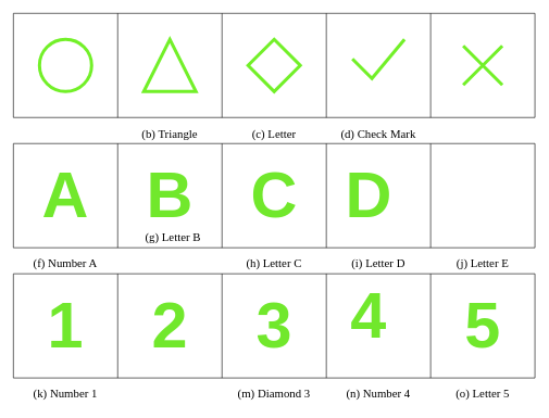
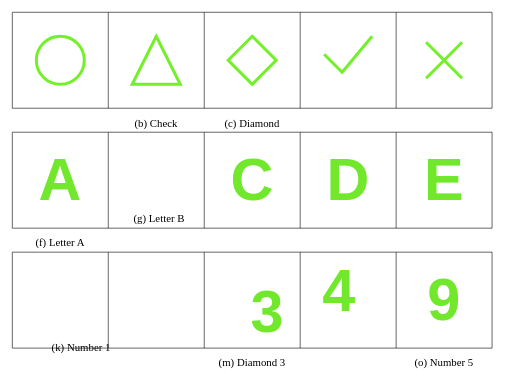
- <mxCell id="15" value="&lt;font style=&quot;font-size: 18px;&quot; face=&quot;Times New Roman&quot;&gt;(b) Triangle&lt;/font&gt;" style="text;strokeColor=none;align=center;fillColor=none;html=1;verticalAlign=middle;whiteSpace=wrap;rounded=0;" parent="2" vertex="1"><mxGeometry x="160" y="170" width="160" height="30" as="geometry" /></mxCell>
+ <mxCell id="15" value="&lt;font style=&quot;font-size: 18px;&quot; face=&quot;Times New Roman&quot;&gt;(b) Check&lt;/font&gt;" style="text;strokeColor=none;align=center;fillColor=none;html=1;verticalAlign=middle;whiteSpace=wrap;rounded=0;" parent="2" vertex="1"><mxGeometry x="160" y="170" width="160" height="30" as="geometry" /></mxCell>
- <mxCell id="16" value="&lt;font style=&quot;font-size: 18px;&quot; face=&quot;Times New Roman&quot;&gt;(c) Letter&lt;/font&gt;" style="text;strokeColor=none;align=center;fillColor=none;html=1;verticalAlign=middle;whiteSpace=wrap;rounded=0;" parent="2" vertex="1"><mxGeometry x="320" y="170" width="160" height="30" as="geometry" /></mxCell>
+ <mxCell id="16" value="&lt;font style=&quot;font-size: 18px;&quot; face=&quot;Times New Roman&quot;&gt;(c) Diamond&lt;/font&gt;" style="text;strokeColor=none;align=center;fillColor=none;html=1;verticalAlign=middle;whiteSpace=wrap;rounded=0;" parent="2" vertex="1"><mxGeometry x="320" y="170" width="160" height="30" as="geometry" /></mxCell>
- <mxCell id="17" value="&lt;font style=&quot;font-size: 18px;&quot; face=&quot;Times New Roman&quot;&gt;(d) Check Mark&lt;/font&gt;" style="text;strokeColor=none;align=center;fillColor=none;html=1;verticalAlign=middle;whiteSpace=wrap;rounded=0;" parent="2" vertex="1"><mxGeometry x="480" y="170" width="160" height="30" as="geometry" /></mxCell>
- <mxCell id="52" value="&lt;b&gt;&lt;font style=&quot;&quot;&gt;&lt;font color=&quot;#71e82c&quot;&gt;&lt;span style=&quot;font-size: 99px;&quot;&gt;B&lt;/span&gt;&lt;/font&gt;&lt;br&gt;&lt;/font&gt;&lt;/b&gt;" style="text;strokeColor=none;align=center;fillColor=none;html=1;verticalAlign=middle;whiteSpace=wrap;rounded=0;" vertex="1" parent="19"><mxGeometry x="200" y="40" width="80" height="80" as="geometry" /></mxCell>
- <mxCell id="54" value="&lt;b&gt;&lt;font style=&quot;&quot;&gt;&lt;font color=&quot;#71e82c&quot;&gt;&lt;span style=&quot;font-size: 99px;&quot;&gt;D&lt;/span&gt;&lt;/font&gt;&lt;br&gt;&lt;/font&gt;&lt;/b&gt;" style="text;strokeColor=none;align=center;fillColor=none;html=1;verticalAlign=middle;whiteSpace=wrap;rounded=0;" vertex="1" parent="19"><mxGeometry x="505" y="40" width="80" height="80" as="geometry" /></mxCell>
+ <mxCell id="54" value="&lt;b&gt;&lt;font style=&quot;&quot;&gt;&lt;font color=&quot;#71e82c&quot;&gt;&lt;span style=&quot;font-size: 99px;&quot;&gt;D&lt;/span&gt;&lt;/font&gt;&lt;br&gt;&lt;/font&gt;&lt;/b&gt;" style="text;strokeColor=none;align=center;fillColor=none;html=1;verticalAlign=middle;whiteSpace=wrap;rounded=0;" vertex="1" parent="19"><mxGeometry x="520" y="40" width="80" height="80" as="geometry" /></mxCell>
+ <mxCell id="55" value="&lt;b&gt;&lt;font style=&quot;&quot;&gt;&lt;font color=&quot;#71e82c&quot;&gt;&lt;span style=&quot;font-size: 99px;&quot;&gt;E&lt;/span&gt;&lt;/font&gt;&lt;br&gt;&lt;/font&gt;&lt;/b&gt;" style="text;strokeColor=none;align=center;fillColor=none;html=1;verticalAlign=middle;whiteSpace=wrap;rounded=0;" vertex="1" parent="19"><mxGeometry x="680" y="40" width="80" height="80" as="geometry" /></mxCell>
- <mxCell id="28" value="&lt;font style=&quot;font-size: 18px; font-weight: normal;&quot; face=&quot;Times New Roman&quot;&gt;(f) Number A&lt;/font&gt;" style="text;strokeColor=none;align=center;fillColor=none;html=1;verticalAlign=middle;whiteSpace=wrap;rounded=0;fontStyle=1" vertex="1" parent="19"><mxGeometry y="170" width="160" height="30" as="geometry" /></mxCell>
+ <mxCell id="28" value="&lt;font style=&quot;font-size: 18px; font-weight: normal;&quot; face=&quot;Times New Roman&quot;&gt;(f) Letter A&lt;/font&gt;" style="text;strokeColor=none;align=center;fillColor=none;html=1;verticalAlign=middle;whiteSpace=wrap;rounded=0;fontStyle=1" vertex="1" parent="19"><mxGeometry y="170" width="160" height="30" as="geometry" /></mxCell>
- <mxCell id="30" value="&lt;font style=&quot;font-size: 18px;&quot; face=&quot;Times New Roman&quot;&gt;(h) Letter C&lt;/font&gt;" style="text;strokeColor=none;align=center;fillColor=none;html=1;verticalAlign=middle;whiteSpace=wrap;rounded=0;" vertex="1" parent="19"><mxGeometry x="320" y="170" width="160" height="30" as="geometry" /></mxCell>
- <mxCell id="31" value="&lt;font style=&quot;font-size: 18px;&quot; face=&quot;Times New Roman&quot;&gt;(i) Letter D&lt;/font&gt;" style="text;strokeColor=none;align=center;fillColor=none;html=1;verticalAlign=middle;whiteSpace=wrap;rounded=0;" vertex="1" parent="19"><mxGeometry x="480" y="170" width="160" height="30" as="geometry" /></mxCell>
- <mxCell id="32" value="&lt;font style=&quot;font-size: 18px;&quot; face=&quot;Times New Roman&quot;&gt;(j) Letter E&lt;/font&gt;" style="text;strokeColor=none;align=center;fillColor=none;html=1;verticalAlign=middle;whiteSpace=wrap;rounded=0;" vertex="1" parent="19"><mxGeometry x="640" y="170" width="160" height="30" as="geometry" /></mxCell>
- <mxCell id="46" value="&lt;b&gt;&lt;font style=&quot;&quot;&gt;&lt;font color=&quot;#71e82c&quot;&gt;&lt;span style=&quot;font-size: 99px;&quot;&gt;1&lt;/span&gt;&lt;/font&gt;&lt;br&gt;&lt;/font&gt;&lt;/b&gt;" style="text;strokeColor=none;align=center;fillColor=none;html=1;verticalAlign=middle;whiteSpace=wrap;rounded=0;" vertex="1" parent="33"><mxGeometry x="40" y="40" width="80" height="80" as="geometry" /></mxCell>
- <mxCell id="47" value="&lt;b&gt;&lt;font style=&quot;&quot;&gt;&lt;font color=&quot;#71e82c&quot;&gt;&lt;span style=&quot;font-size: 99px;&quot;&gt;2&lt;/span&gt;&lt;/font&gt;&lt;br&gt;&lt;/font&gt;&lt;/b&gt;" style="text;strokeColor=none;align=center;fillColor=none;html=1;verticalAlign=middle;whiteSpace=wrap;rounded=0;" vertex="1" parent="33"><mxGeometry x="200" y="40" width="80" height="80" as="geometry" /></mxCell>
- <mxCell id="48" value="&lt;b&gt;&lt;font style=&quot;&quot;&gt;&lt;font color=&quot;#71e82c&quot;&gt;&lt;span style=&quot;font-size: 99px;&quot;&gt;3&lt;/span&gt;&lt;/font&gt;&lt;br&gt;&lt;/font&gt;&lt;/b&gt;" style="text;strokeColor=none;align=center;fillColor=none;html=1;verticalAlign=middle;whiteSpace=wrap;rounded=0;" vertex="1" parent="33"><mxGeometry x="360" y="40" width="80" height="80" as="geometry" /></mxCell>
+ <mxCell id="48" value="&lt;b&gt;&lt;font style=&quot;&quot;&gt;&lt;font color=&quot;#71e82c&quot;&gt;&lt;span style=&quot;font-size: 99px;&quot;&gt;3&lt;/span&gt;&lt;/font&gt;&lt;br&gt;&lt;/font&gt;&lt;/b&gt;" style="text;strokeColor=none;align=center;fillColor=none;html=1;verticalAlign=middle;whiteSpace=wrap;rounded=0;" vertex="1" parent="33"><mxGeometry x="385" y="60" width="80" height="80" as="geometry" /></mxCell>
- <mxCell id="50" value="&lt;b&gt;&lt;font style=&quot;&quot;&gt;&lt;font color=&quot;#71e82c&quot;&gt;&lt;span style=&quot;font-size: 99px;&quot;&gt;5&lt;/span&gt;&lt;/font&gt;&lt;br&gt;&lt;/font&gt;&lt;/b&gt;" style="text;strokeColor=none;align=center;fillColor=none;html=1;verticalAlign=middle;whiteSpace=wrap;rounded=0;" vertex="1" parent="33"><mxGeometry x="680" y="40" width="80" height="80" as="geometry" /></mxCell>
+ <mxCell id="50" value="&lt;b&gt;&lt;font style=&quot;&quot;&gt;&lt;font color=&quot;#71e82c&quot;&gt;&lt;span style=&quot;font-size: 99px;&quot;&gt;9&lt;/span&gt;&lt;/font&gt;&lt;br&gt;&lt;/font&gt;&lt;/b&gt;" style="text;strokeColor=none;align=center;fillColor=none;html=1;verticalAlign=middle;whiteSpace=wrap;rounded=0;" vertex="1" parent="33"><mxGeometry x="680" y="40" width="80" height="80" as="geometry" /></mxCell>
- <mxCell id="42" value="&lt;font style=&quot;font-size: 18px; font-weight: normal;&quot; face=&quot;Times New Roman&quot;&gt;(k) Number 1&lt;/font&gt;" style="text;strokeColor=none;align=center;fillColor=none;html=1;verticalAlign=middle;whiteSpace=wrap;rounded=0;fontStyle=1" vertex="1" parent="33"><mxGeometry y="170" width="160" height="30" as="geometry" /></mxCell>
+ <mxCell id="42" value="&lt;font style=&quot;font-size: 18px; font-weight: normal;&quot; face=&quot;Times New Roman&quot;&gt;(k) Number 1&lt;/font&gt;" style="text;strokeColor=none;align=center;fillColor=none;html=1;verticalAlign=middle;whiteSpace=wrap;rounded=0;fontStyle=1" vertex="1" parent="33"><mxGeometry x="35" y="145" width="160" height="30" as="geometry" /></mxCell>
- <mxCell id="44" value="&lt;font style=&quot;font-size: 18px;&quot; face=&quot;Times New Roman&quot;&gt;(n) Number 4&lt;/font&gt;" style="text;strokeColor=none;align=center;fillColor=none;html=1;verticalAlign=middle;whiteSpace=wrap;rounded=0;" vertex="1" parent="33"><mxGeometry x="480" y="170" width="160" height="30" as="geometry" /></mxCell>
- <mxCell id="45" value="&lt;font style=&quot;font-size: 18px;&quot; face=&quot;Times New Roman&quot;&gt;(o) Letter 5&lt;/font&gt;" style="text;strokeColor=none;align=center;fillColor=none;html=1;verticalAlign=middle;whiteSpace=wrap;rounded=0;" vertex="1" parent="33"><mxGeometry x="640" y="170" width="160" height="30" as="geometry" /></mxCell>
+ <mxCell id="45" value="&lt;font style=&quot;font-size: 18px;&quot; face=&quot;Times New Roman&quot;&gt;(o) Number 5&lt;/font&gt;" style="text;strokeColor=none;align=center;fillColor=none;html=1;verticalAlign=middle;whiteSpace=wrap;rounded=0;" vertex="1" parent="33"><mxGeometry x="640" y="170" width="160" height="30" as="geometry" /></mxCell>
